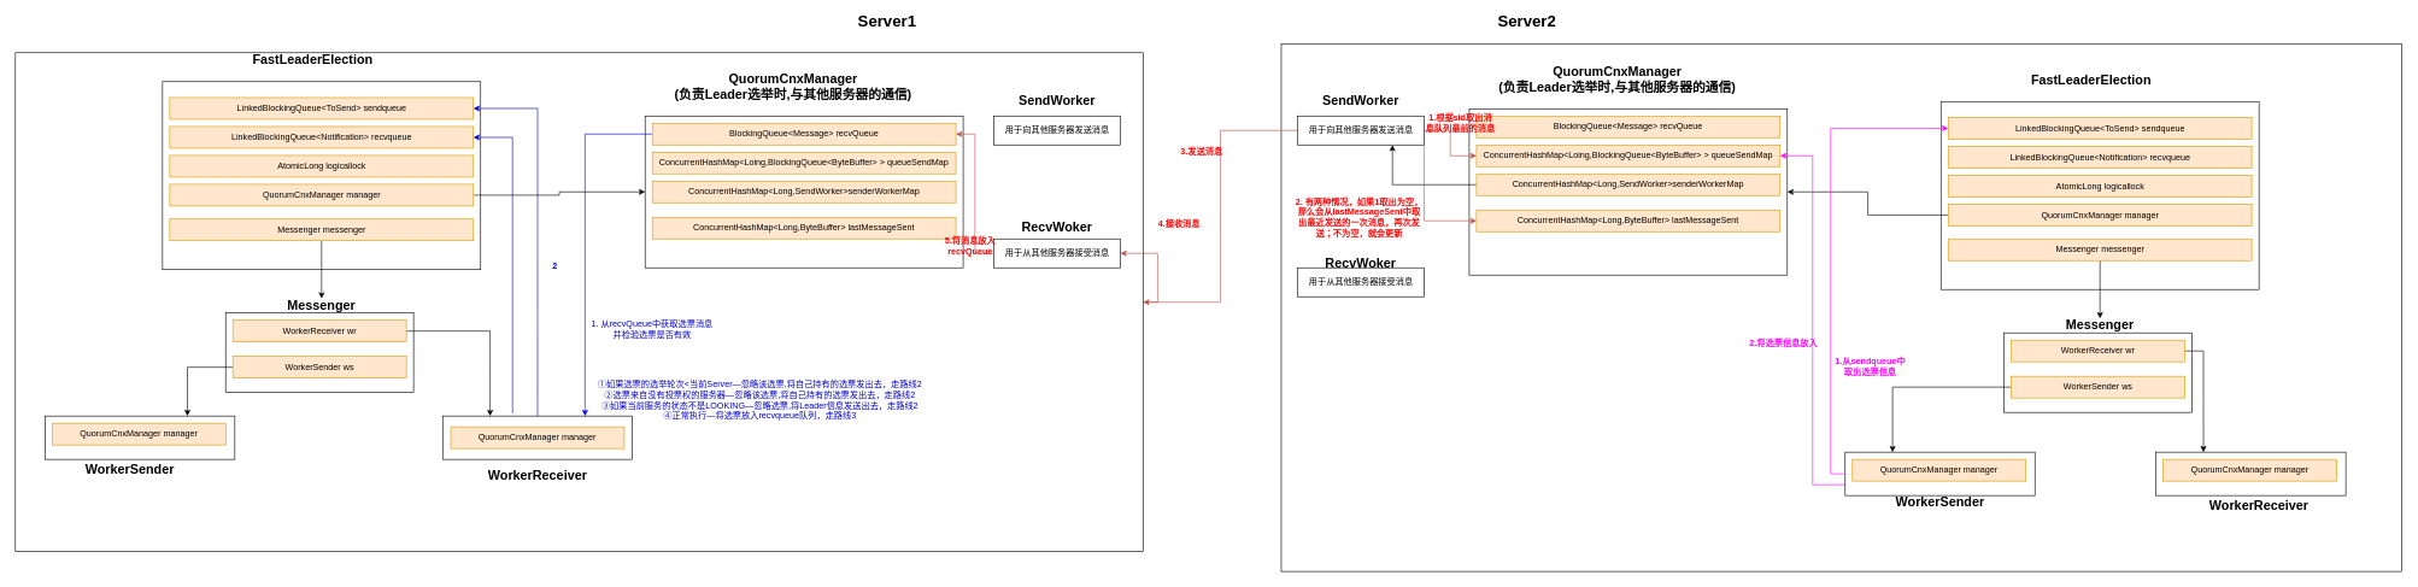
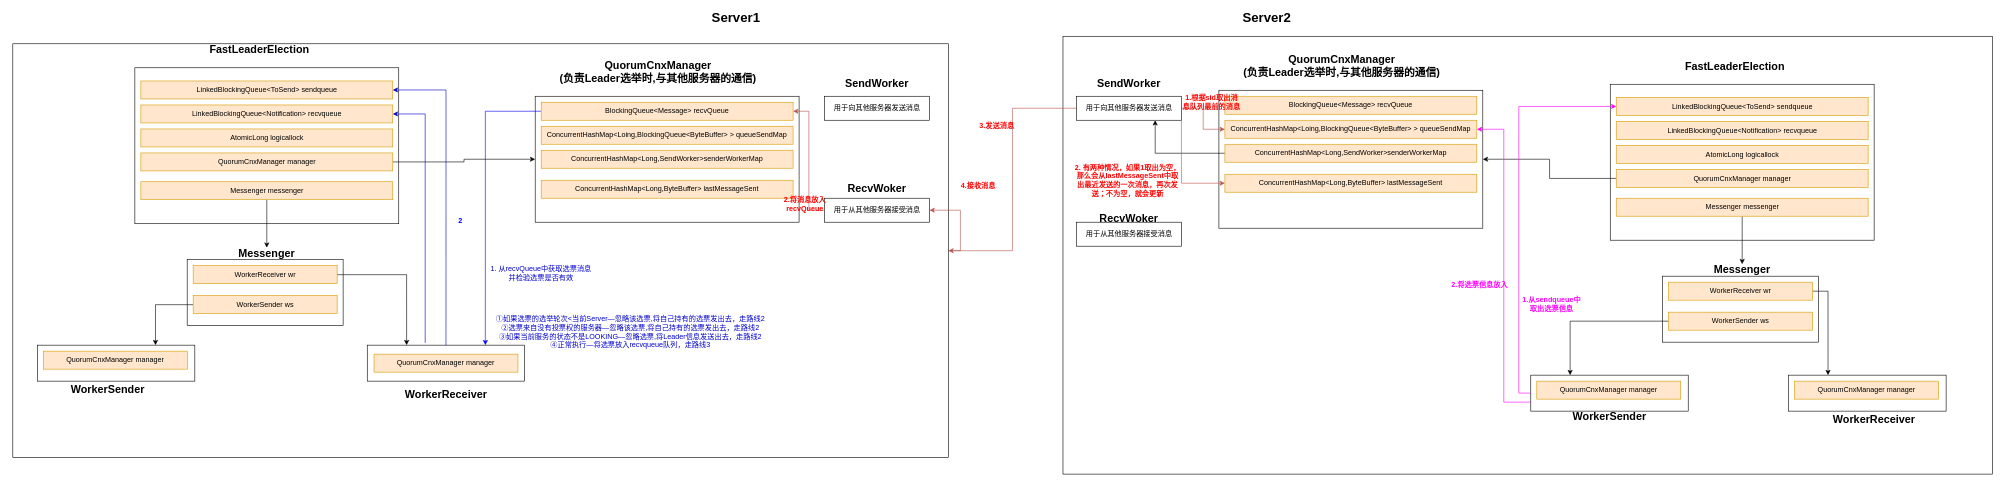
- <mxCell id="38" value="&lt;font color=&quot;#ff0000&quot;&gt;&lt;b&gt;5.将消息放入recvQueue&lt;/b&gt;&lt;/font&gt;" style="text;html=1;strokeColor=none;fillColor=none;align=center;verticalAlign=middle;whiteSpace=wrap;rounded=0;" parent="1" vertex="1"><mxGeometry x="1291" y="330" width="100" height="20" as="geometry" /></mxCell>
+ <mxCell id="38" value="&lt;font color=&quot;#ff0000&quot;&gt;&lt;b&gt;2.将消息放入recvQueue&lt;/b&gt;&lt;/font&gt;" style="text;html=1;strokeColor=none;fillColor=none;align=center;verticalAlign=middle;whiteSpace=wrap;rounded=0;" parent="1" vertex="1"><mxGeometry x="1291" y="330" width="100" height="20" as="geometry" /></mxCell>
